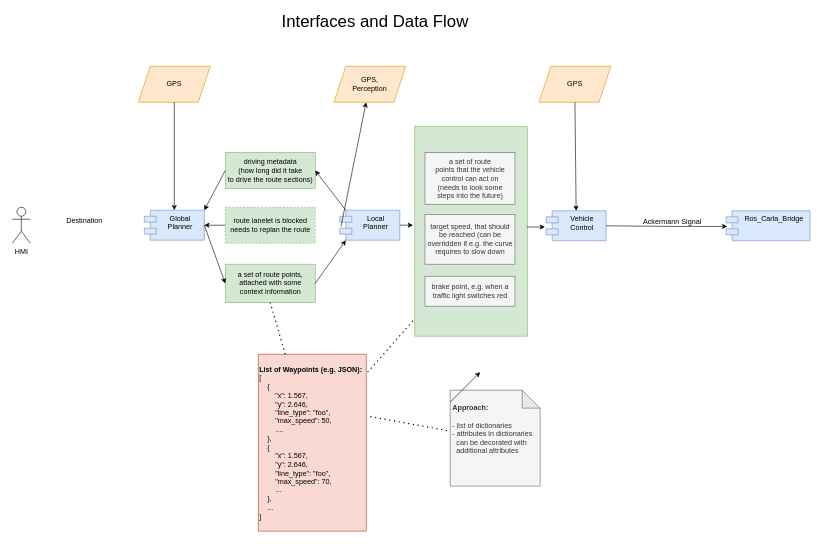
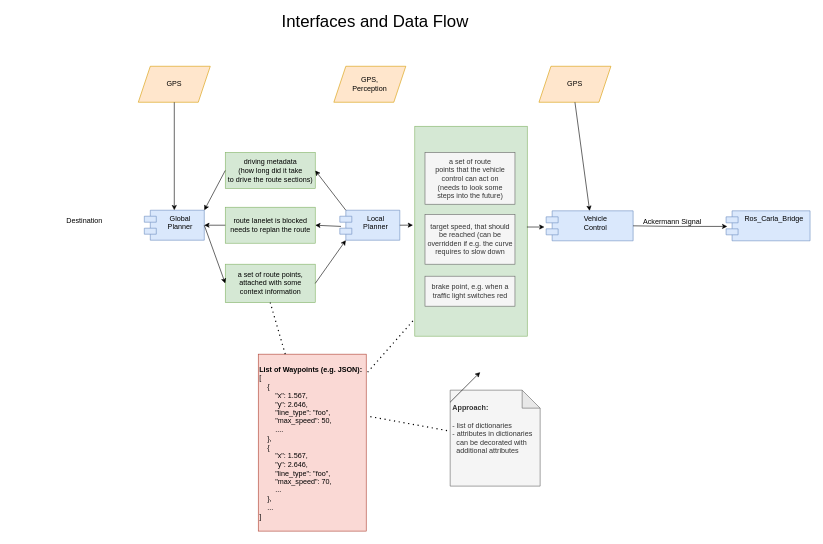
- <mxCell id="12" value="" style="endArrow=classic;html=1;rounded=0;exitX=0.02;exitY=0.54;exitDx=0;exitDy=0;exitPerimeter=0;" parent="1" source="4" target="28" edge="1"><mxGeometry width="50" height="50" relative="1" as="geometry"><mxPoint x="570" y="375" as="sourcePoint" /><mxPoint x="385" y="385" as="targetPoint" /></mxGeometry></mxCell>
+ <mxCell id="12" value="" style="endArrow=classic;html=1;rounded=0;entryX=1;entryY=0.5;entryDx=0;entryDy=0;exitX=0.02;exitY=0.54;exitDx=0;exitDy=0;exitPerimeter=0;" parent="1" source="4" target="11" edge="1"><mxGeometry width="50" height="50" relative="1" as="geometry"><mxPoint x="570" y="375" as="sourcePoint" /><mxPoint x="385" y="385" as="targetPoint" /></mxGeometry></mxCell>
- <mxCell id="31" value="HMI" style="shape=umlActor;verticalLabelPosition=bottom;verticalAlign=top;html=1;outlineConnect=0;" vertex="1" parent="1"><mxGeometry x="20" y="345" width="30" height="60" as="geometry" /></mxCell>
- <mxCell id="11" value="&lt;div&gt;route lanelet is blocked&lt;/div&gt;&lt;div&gt;needs to replan the route&lt;br&gt;&lt;/div&gt;" style="html=1;align=center;fillColor=#d5e8d4;strokeColor=#82b366;dashed=1;" parent="1" vertex="1"><mxGeometry x="375" y="345" width="150" height="60" as="geometry" /></mxCell>
+ <mxCell id="11" value="&lt;div&gt;route lanelet is blocked&lt;/div&gt;&lt;div&gt;needs to replan the route&lt;br&gt;&lt;/div&gt;" style="html=1;align=center;fillColor=#d5e8d4;strokeColor=#82b366;" parent="1" vertex="1"><mxGeometry x="375" y="345" width="150" height="60" as="geometry" /></mxCell>
- <mxCell id="5" value="Vehicle&#10;Control&#10;" style="shape=module;align=left;spacingLeft=20;align=center;verticalAlign=top;fillColor=#dae8fc;strokeColor=#6c8ebf;" parent="1" vertex="1"><mxGeometry x="910" y="351" width="100" height="50" as="geometry" /></mxCell>
+ <mxCell id="5" value="Vehicle&#10;Control&#10;" style="shape=module;align=left;spacingLeft=20;align=center;verticalAlign=top;fillColor=#dae8fc;strokeColor=#6c8ebf;" parent="1" vertex="1"><mxGeometry x="910" y="351" width="145" height="50" as="geometry" /></mxCell>
